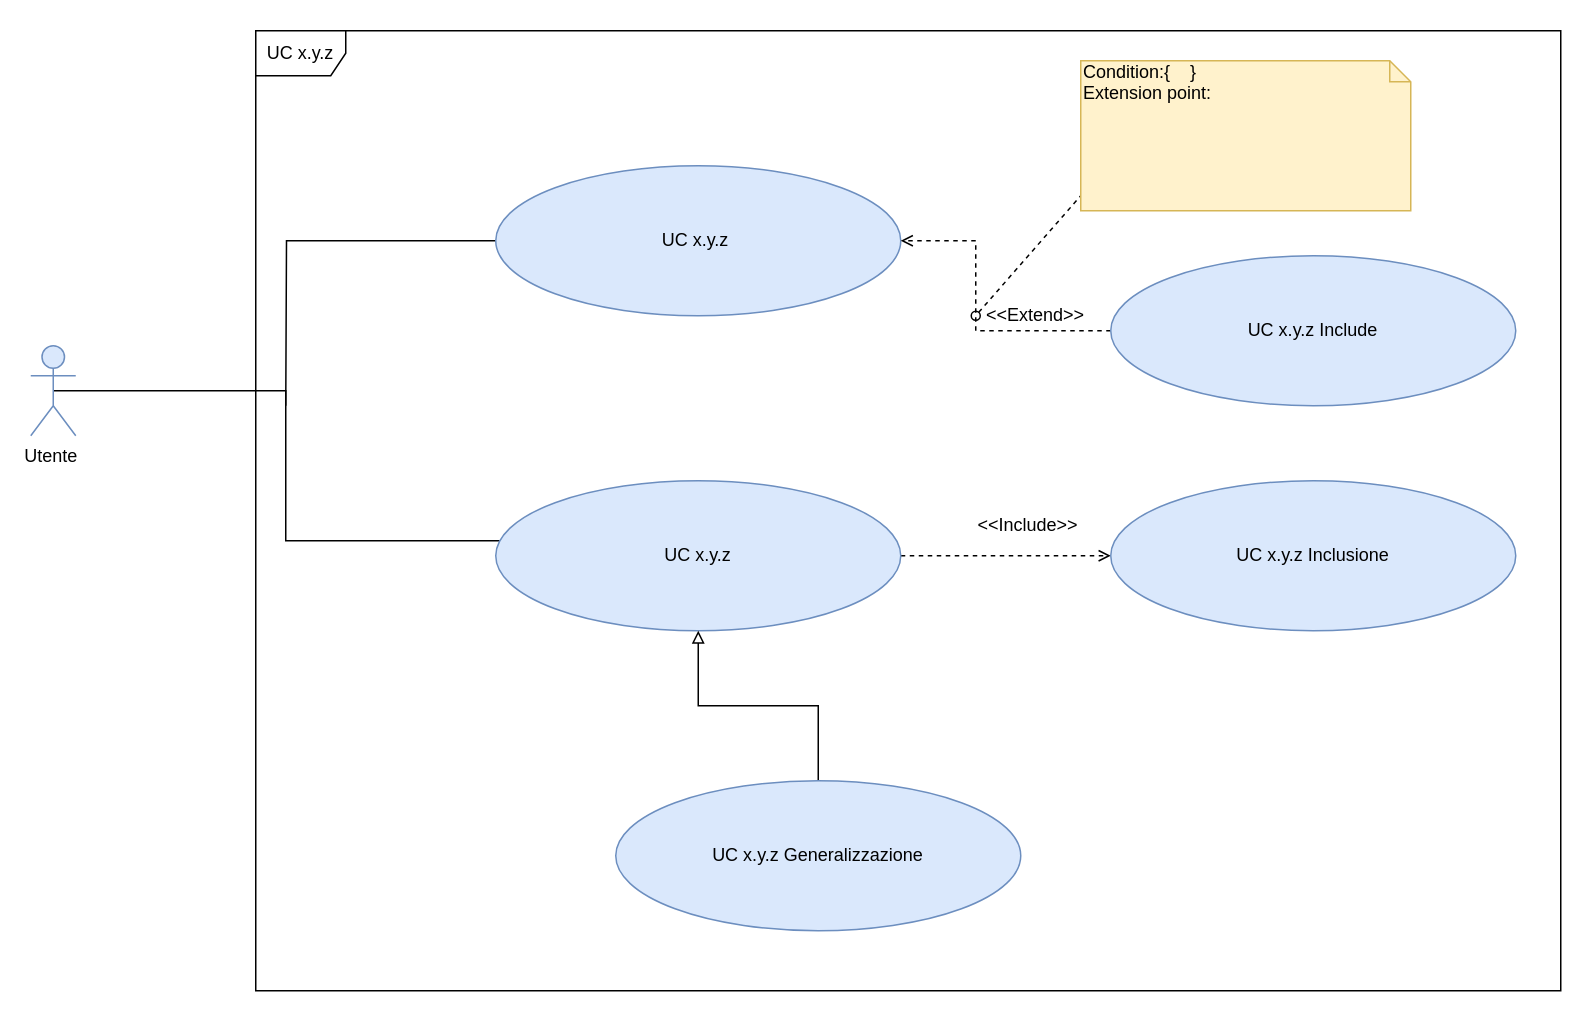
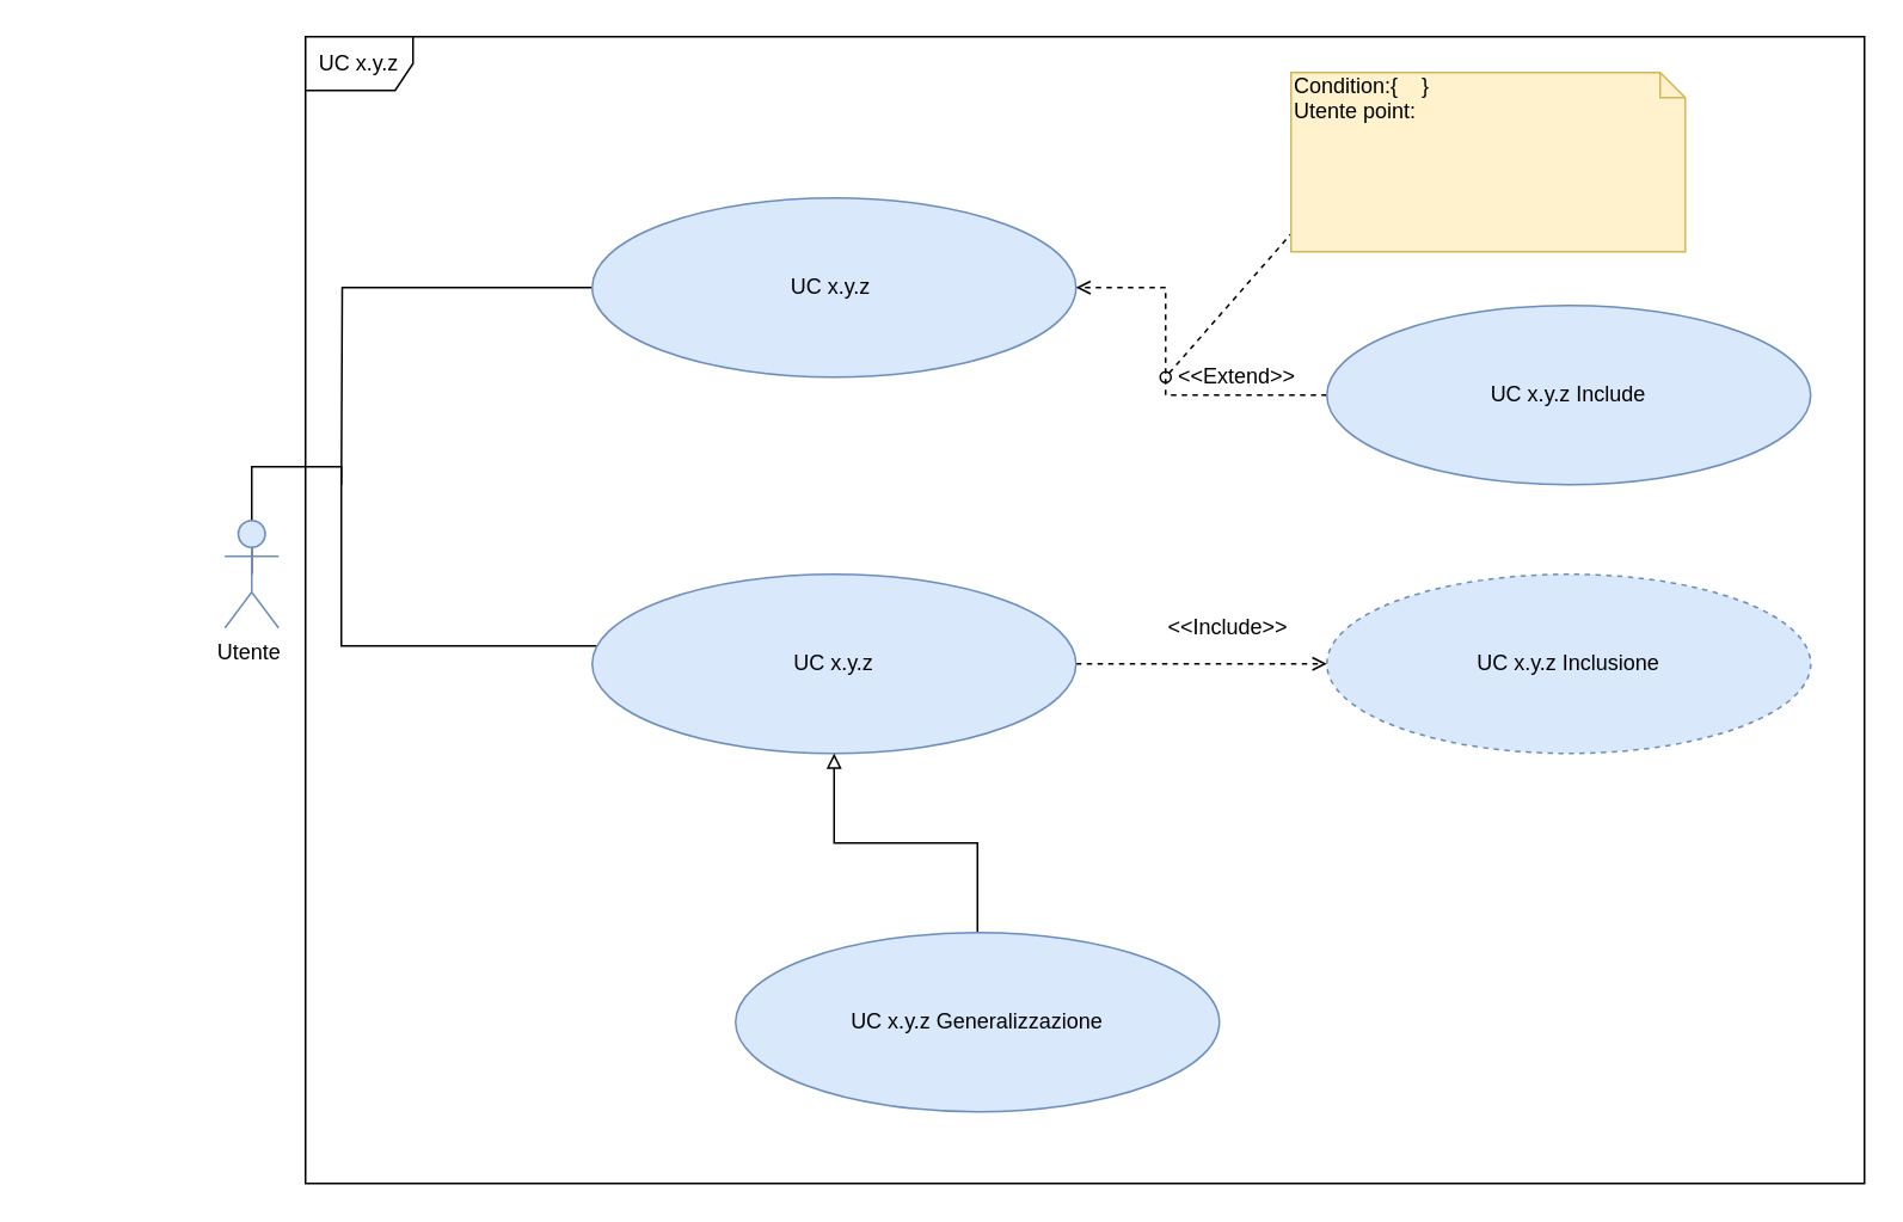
- <mxCell id="15" value="Condition:{&amp;nbsp; &amp;nbsp; }&lt;br&gt;Extension point:" style="shape=note;whiteSpace=wrap;html=1;size=14;verticalAlign=top;align=left;spacingTop=-6;fillColor=#fff2cc;strokeColor=#d6b656;" vertex="1" parent="1"><mxGeometry x="720" y="40" width="220" height="100" as="geometry" /></mxCell>
+ <mxCell id="15" value="Condition:{&amp;nbsp; &amp;nbsp; }&lt;br&gt;Utente point:" style="shape=note;whiteSpace=wrap;html=1;size=14;verticalAlign=top;align=left;spacingTop=-6;fillColor=#fff2cc;strokeColor=#d6b656;" vertex="1" parent="1"><mxGeometry x="720" y="40" width="220" height="100" as="geometry" /></mxCell>
- <mxCell id="4" value="Utente&amp;nbsp;" style="shape=umlActor;verticalLabelPosition=bottom;labelBackgroundColor=#ffffff;verticalAlign=top;html=1;fillColor=#dae8fc;strokeColor=#6c8ebf;" vertex="1" parent="1"><mxGeometry x="20" y="230" width="30" height="60" as="geometry" /></mxCell>
+ <mxCell id="4" value="Utente&amp;nbsp;" style="shape=umlActor;verticalLabelPosition=bottom;labelBackgroundColor=#ffffff;verticalAlign=top;html=1;fillColor=#dae8fc;strokeColor=#6c8ebf;" vertex="1" parent="1"><mxGeometry x="125" y="290" width="30" height="60" as="geometry" /></mxCell>
- <mxCell id="12" value="UC x.y.z Inclusione" style="ellipse;whiteSpace=wrap;html=1;fillColor=#dae8fc;strokeColor=#6c8ebf;" vertex="1" parent="1"><mxGeometry x="740" y="320" width="270" height="100" as="geometry" /></mxCell>
+ <mxCell id="12" value="UC x.y.z Inclusione" style="ellipse;whiteSpace=wrap;html=1;fillColor=#dae8fc;strokeColor=#6c8ebf;dashed=1;" vertex="1" parent="1"><mxGeometry x="740" y="320" width="270" height="100" as="geometry" /></mxCell>
